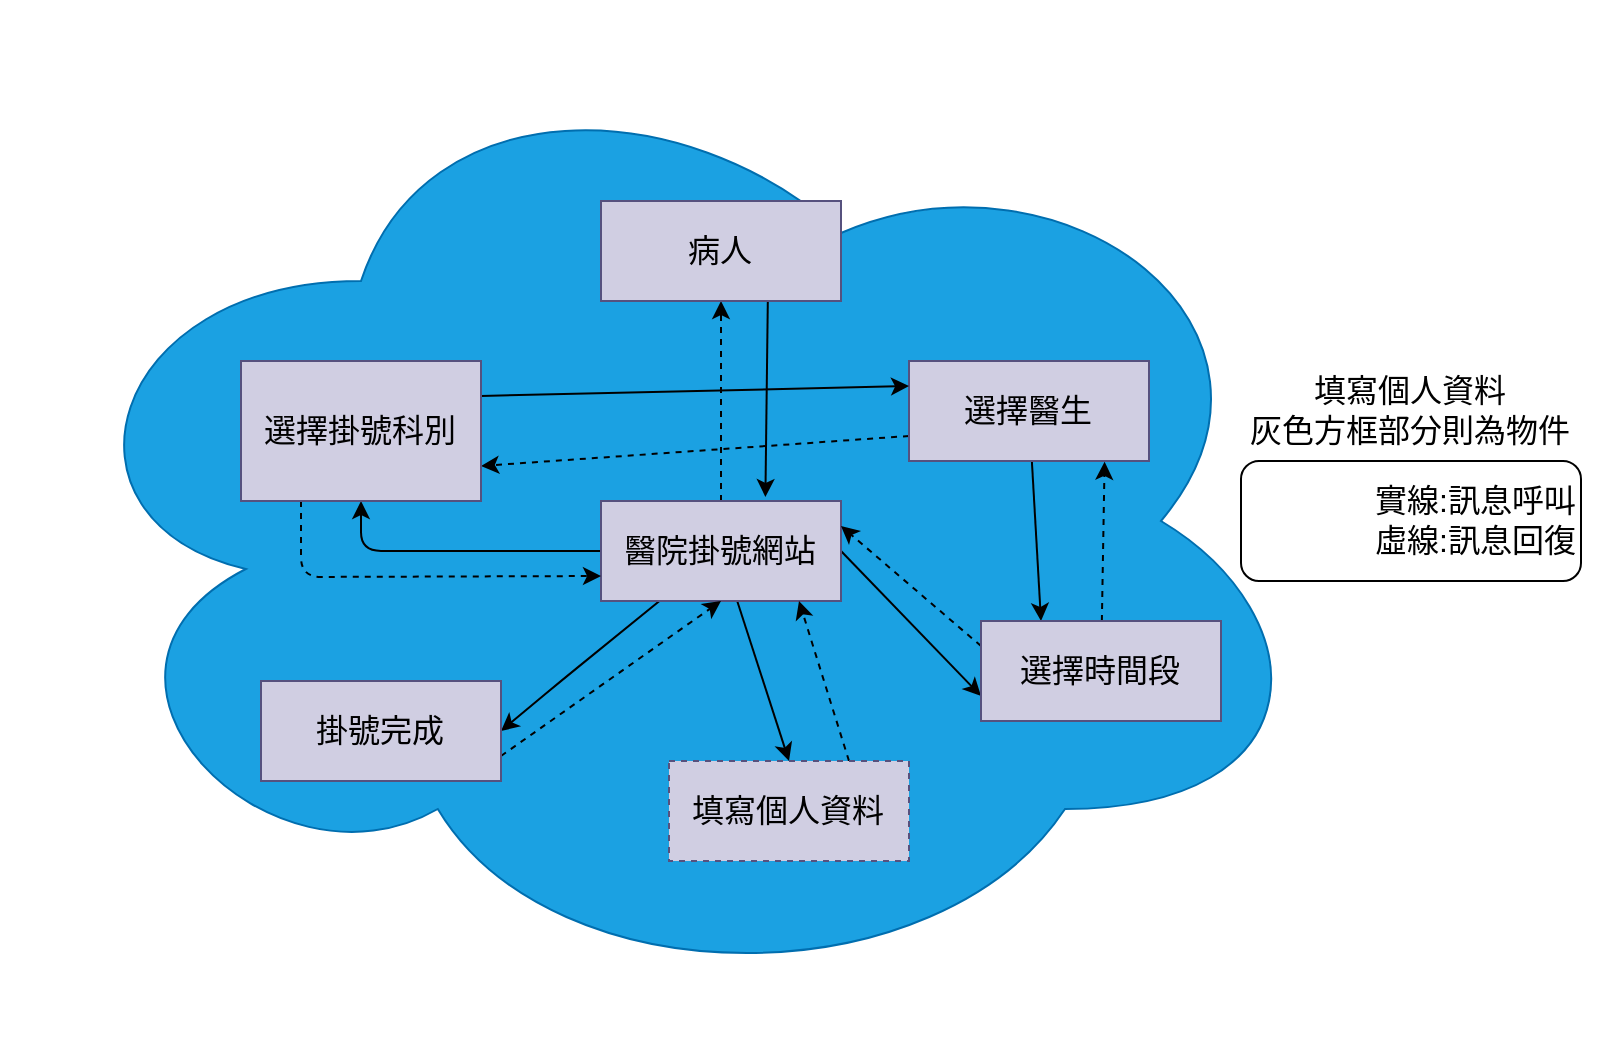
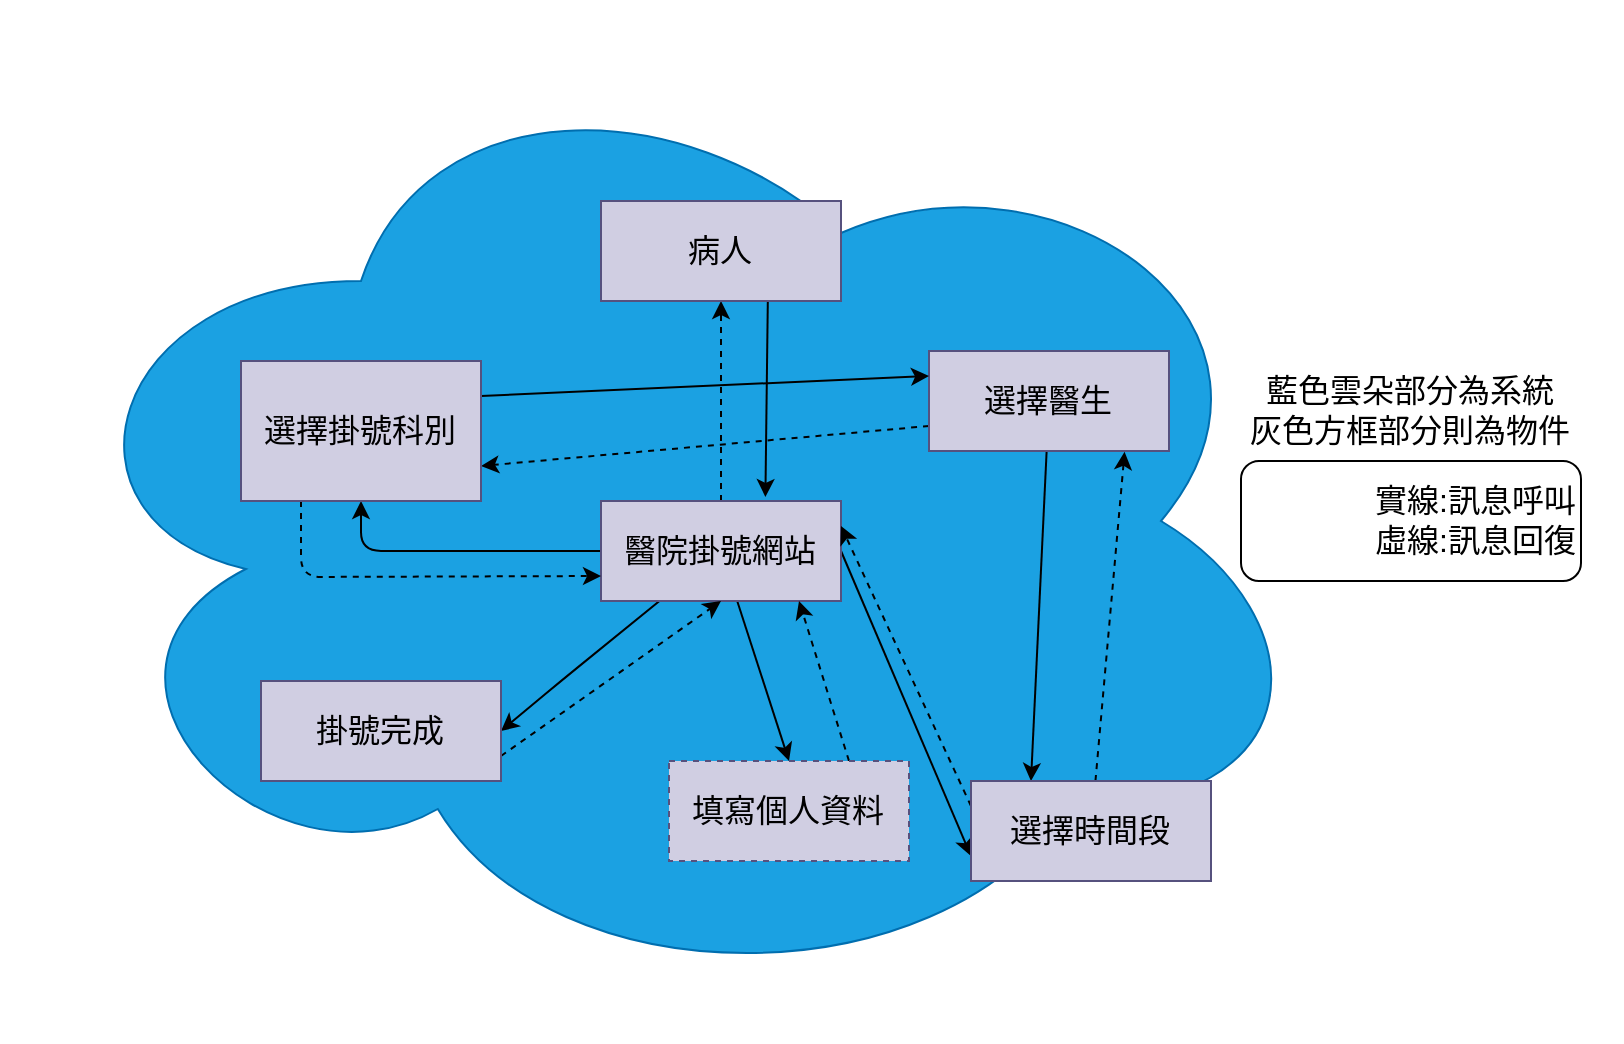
- <mxCell id="17" value="&lt;font color=&quot;#000000&quot;&gt;&lt;span style=&quot;font-size: 16px;&quot;&gt;選擇醫生&lt;/span&gt;&lt;/font&gt;" style="rounded=0;whiteSpace=wrap;html=1;fillColor=#d0cee2;strokeColor=#56517e;" vertex="1" parent="1"><mxGeometry x="454" y="180" width="120" height="50" as="geometry" /></mxCell>
+ <mxCell id="17" value="&lt;font color=&quot;#000000&quot;&gt;&lt;span style=&quot;font-size: 16px;&quot;&gt;選擇醫生&lt;/span&gt;&lt;/font&gt;" style="rounded=0;whiteSpace=wrap;html=1;fillColor=#d0cee2;strokeColor=#56517e;" vertex="1" parent="1"><mxGeometry x="464" y="175" width="120" height="50" as="geometry" /></mxCell>
- <mxCell id="2" value="&lt;font style=&quot;font-size: 16px;&quot;&gt;填寫個人資料&lt;br&gt;灰色方框部分則為物件&lt;br&gt;&lt;/font&gt;" style="text;html=1;strokeColor=none;fillColor=none;align=center;verticalAlign=middle;whiteSpace=wrap;rounded=0;" parent="1" vertex="1"><mxGeometry x="620" y="190" width="170" height="30" as="geometry" /></mxCell>
+ <mxCell id="2" value="&lt;font style=&quot;font-size: 16px;&quot;&gt;藍色雲朵部分為系統&lt;br&gt;灰色方框部分則為物件&lt;br&gt;&lt;/font&gt;" style="text;html=1;strokeColor=none;fillColor=none;align=center;verticalAlign=middle;whiteSpace=wrap;rounded=0;" parent="1" vertex="1"><mxGeometry x="620" y="190" width="170" height="30" as="geometry" /></mxCell>
- <mxCell id="20" value="&lt;span style=&quot;color: rgb(0, 0, 0); font-size: 16px;&quot;&gt;選擇時間段&lt;/span&gt;" style="rounded=0;whiteSpace=wrap;html=1;fillColor=#d0cee2;strokeColor=#56517e;" vertex="1" parent="1"><mxGeometry x="490" y="310" width="120" height="50" as="geometry" /></mxCell>
+ <mxCell id="20" value="&lt;span style=&quot;color: rgb(0, 0, 0); font-size: 16px;&quot;&gt;選擇時間段&lt;/span&gt;" style="rounded=0;whiteSpace=wrap;html=1;fillColor=#d0cee2;strokeColor=#56517e;" vertex="1" parent="1"><mxGeometry x="485" y="390" width="120" height="50" as="geometry" /></mxCell>
